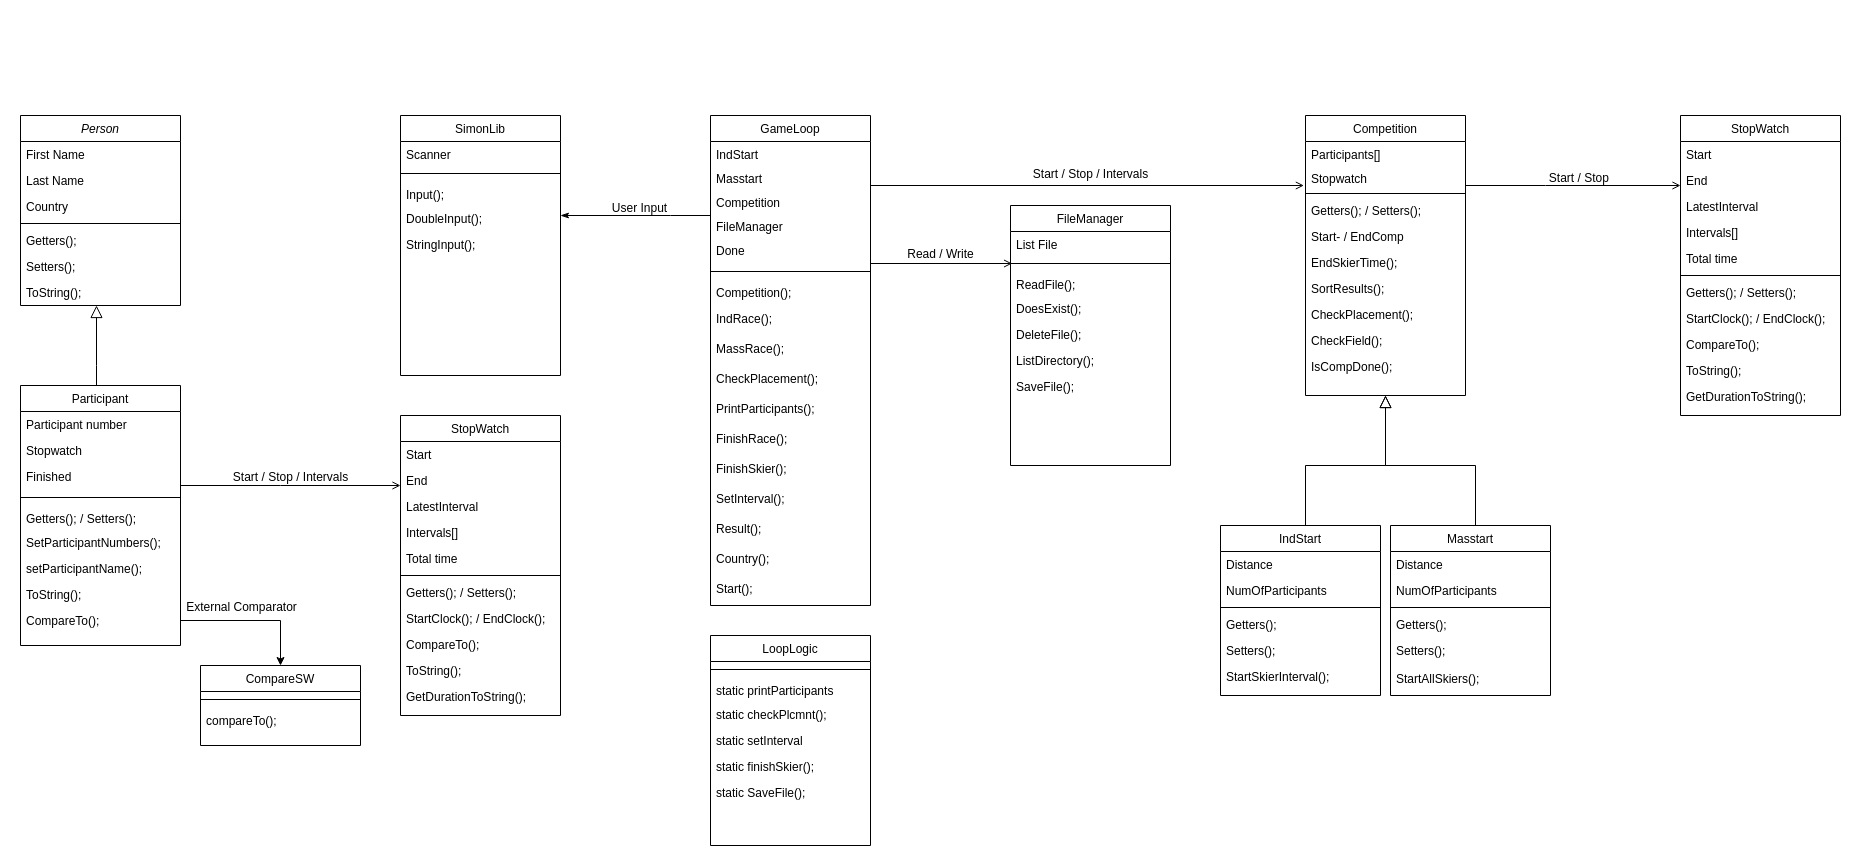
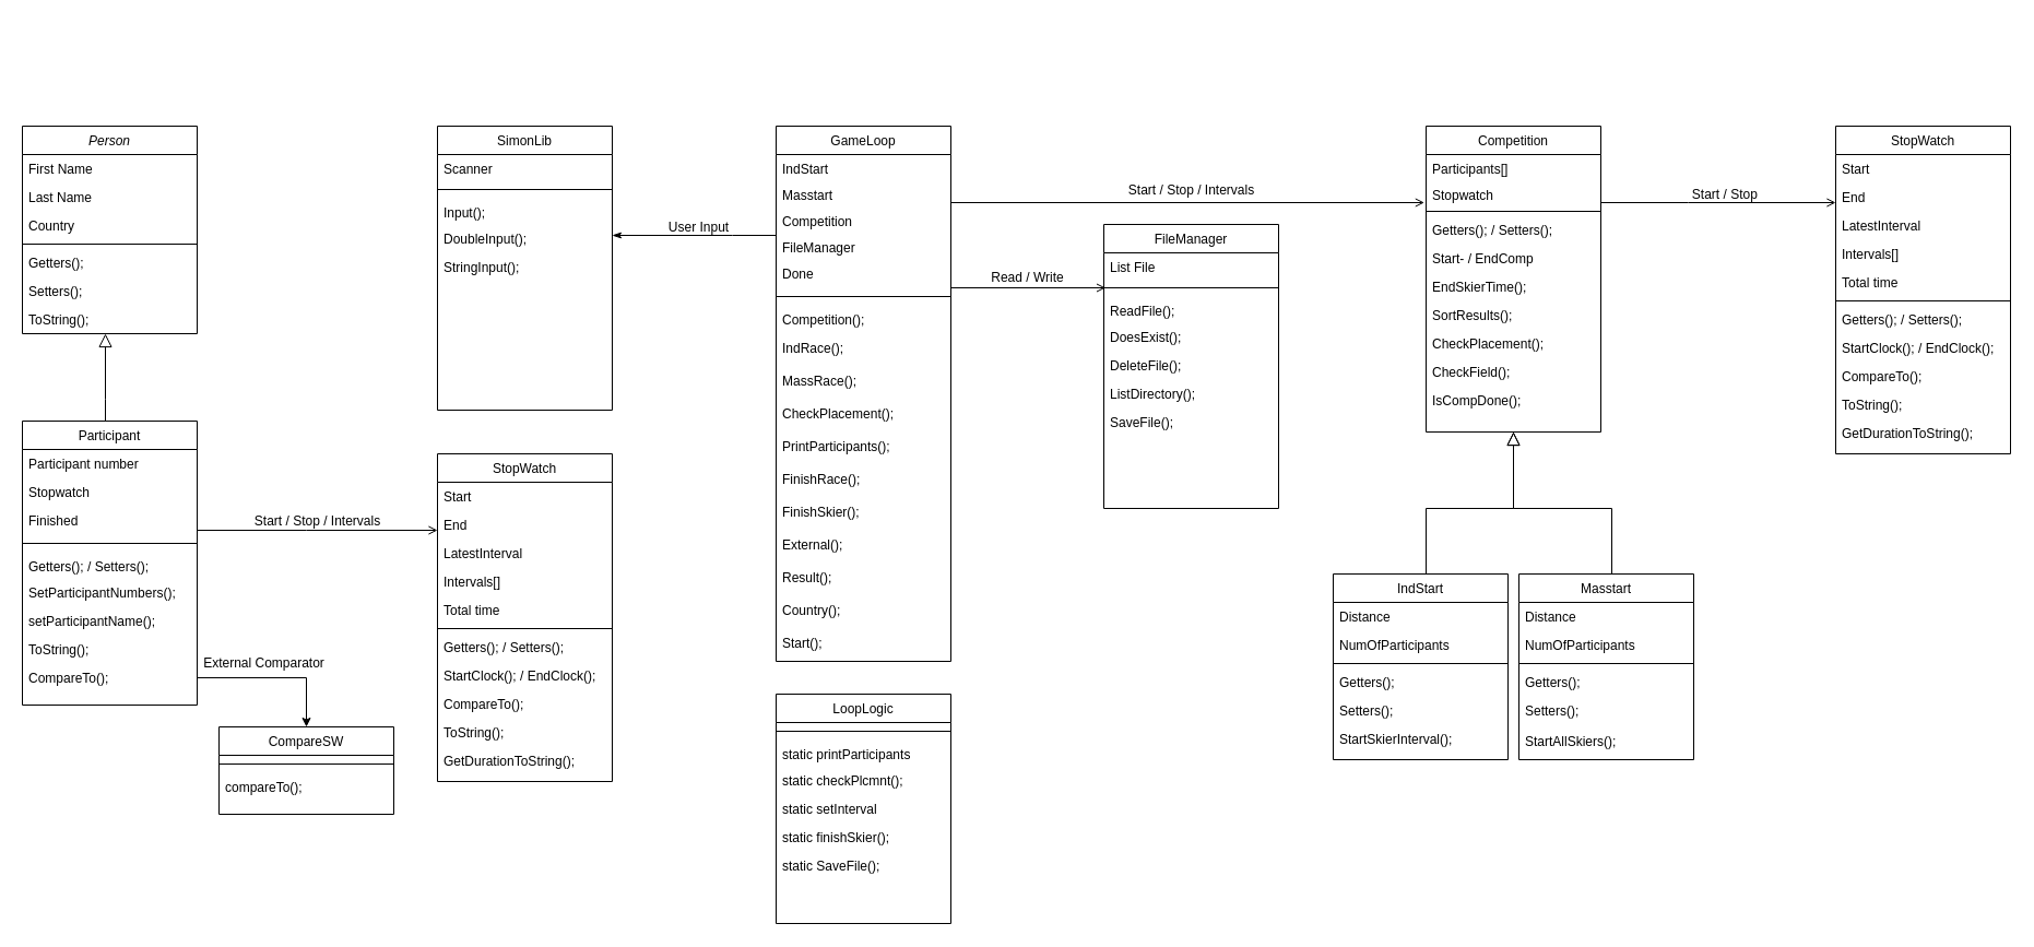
- <mxCell id="107" value="SetInterval();" style="text;align=left;verticalAlign=top;spacingLeft=4;spacingRight=4;overflow=hidden;rotatable=0;points=[[0,0.5],[1,0.5]];portConstraint=eastwest;" parent="93" vertex="1"><mxGeometry y="370" width="160" height="30" as="geometry" /></mxCell>
+ <mxCell id="107" value="External();" style="text;align=left;verticalAlign=top;spacingLeft=4;spacingRight=4;overflow=hidden;rotatable=0;points=[[0,0.5],[1,0.5]];portConstraint=eastwest;" parent="93" vertex="1"><mxGeometry y="370" width="160" height="30" as="geometry" /></mxCell>
